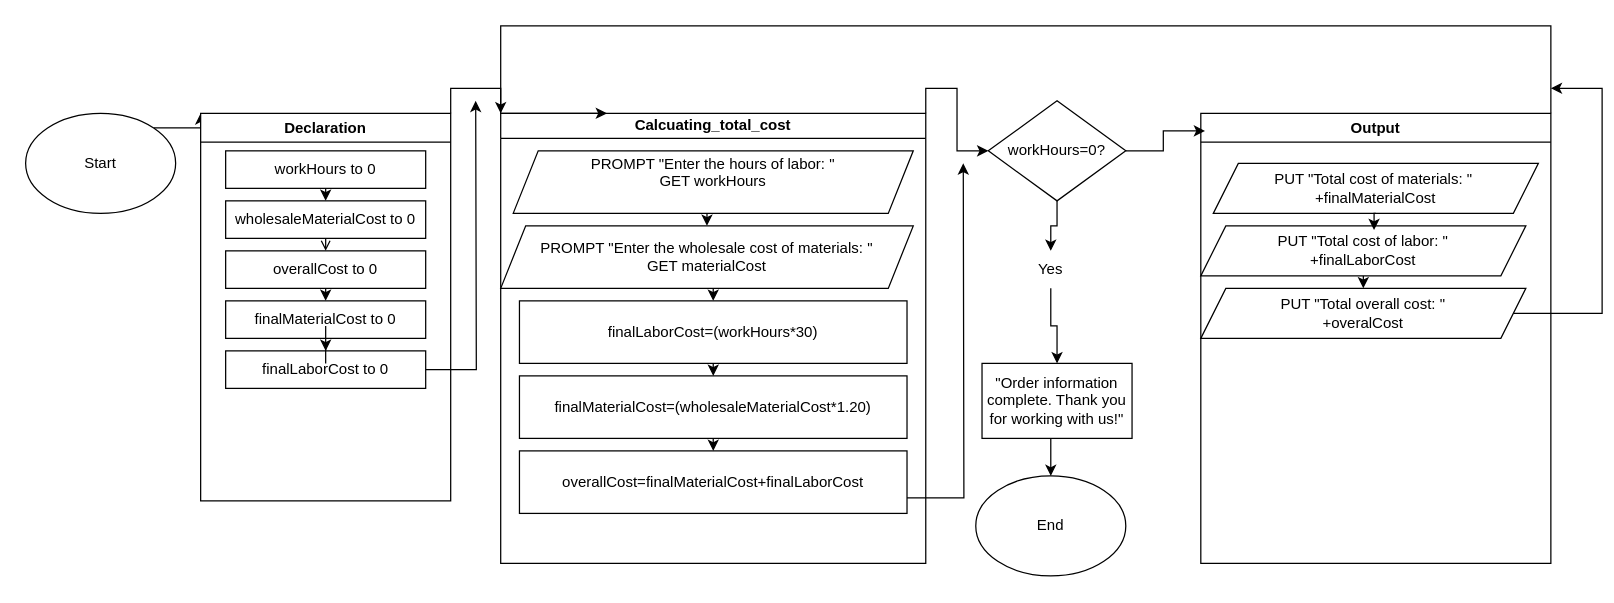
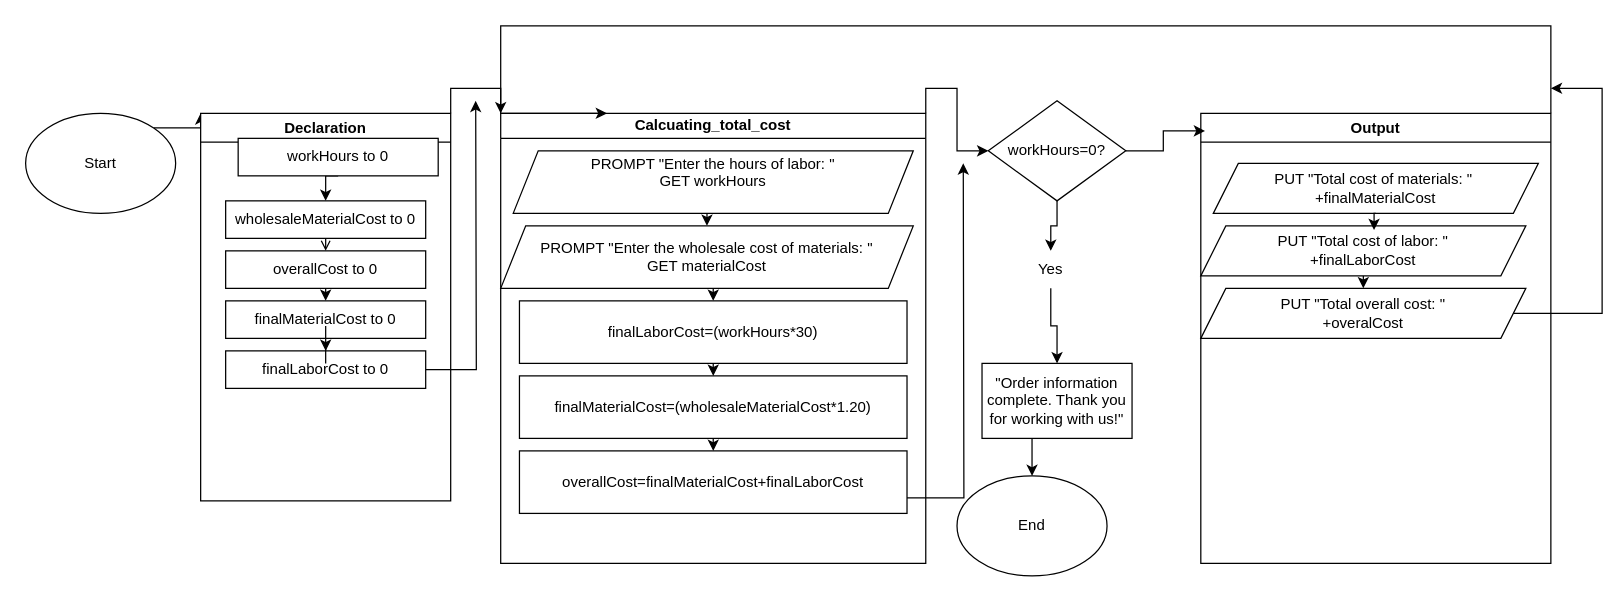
- <mxCell id="7" value="workHours to 0" style="rounded=0;whiteSpace=wrap;html=1;" vertex="1" parent="5"><mxGeometry x="20" y="30" width="160" height="30" as="geometry" /></mxCell>
+ <mxCell id="7" value="workHours to 0" style="rounded=0;whiteSpace=wrap;html=1;" vertex="1" parent="5"><mxGeometry x="30" y="20" width="160" height="30" as="geometry" /></mxCell>
- <mxCell id="29" value="End" style="ellipse;whiteSpace=wrap;html=1;" vertex="1" parent="1"><mxGeometry x="780" y="380" width="120" height="80" as="geometry" /></mxCell>
+ <mxCell id="29" value="End" style="ellipse;whiteSpace=wrap;html=1;" vertex="1" parent="1"><mxGeometry x="765" y="380" width="120" height="80" as="geometry" /></mxCell>
